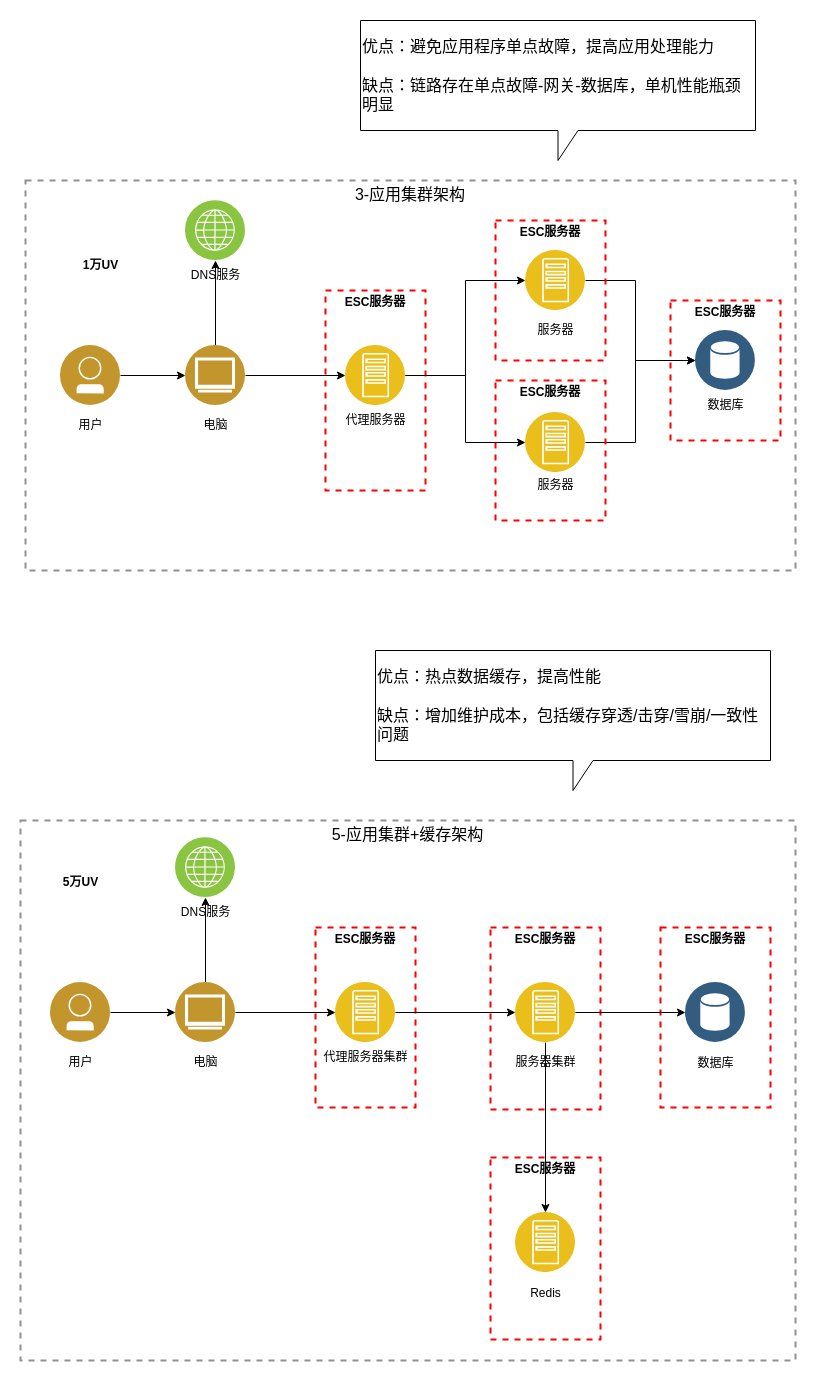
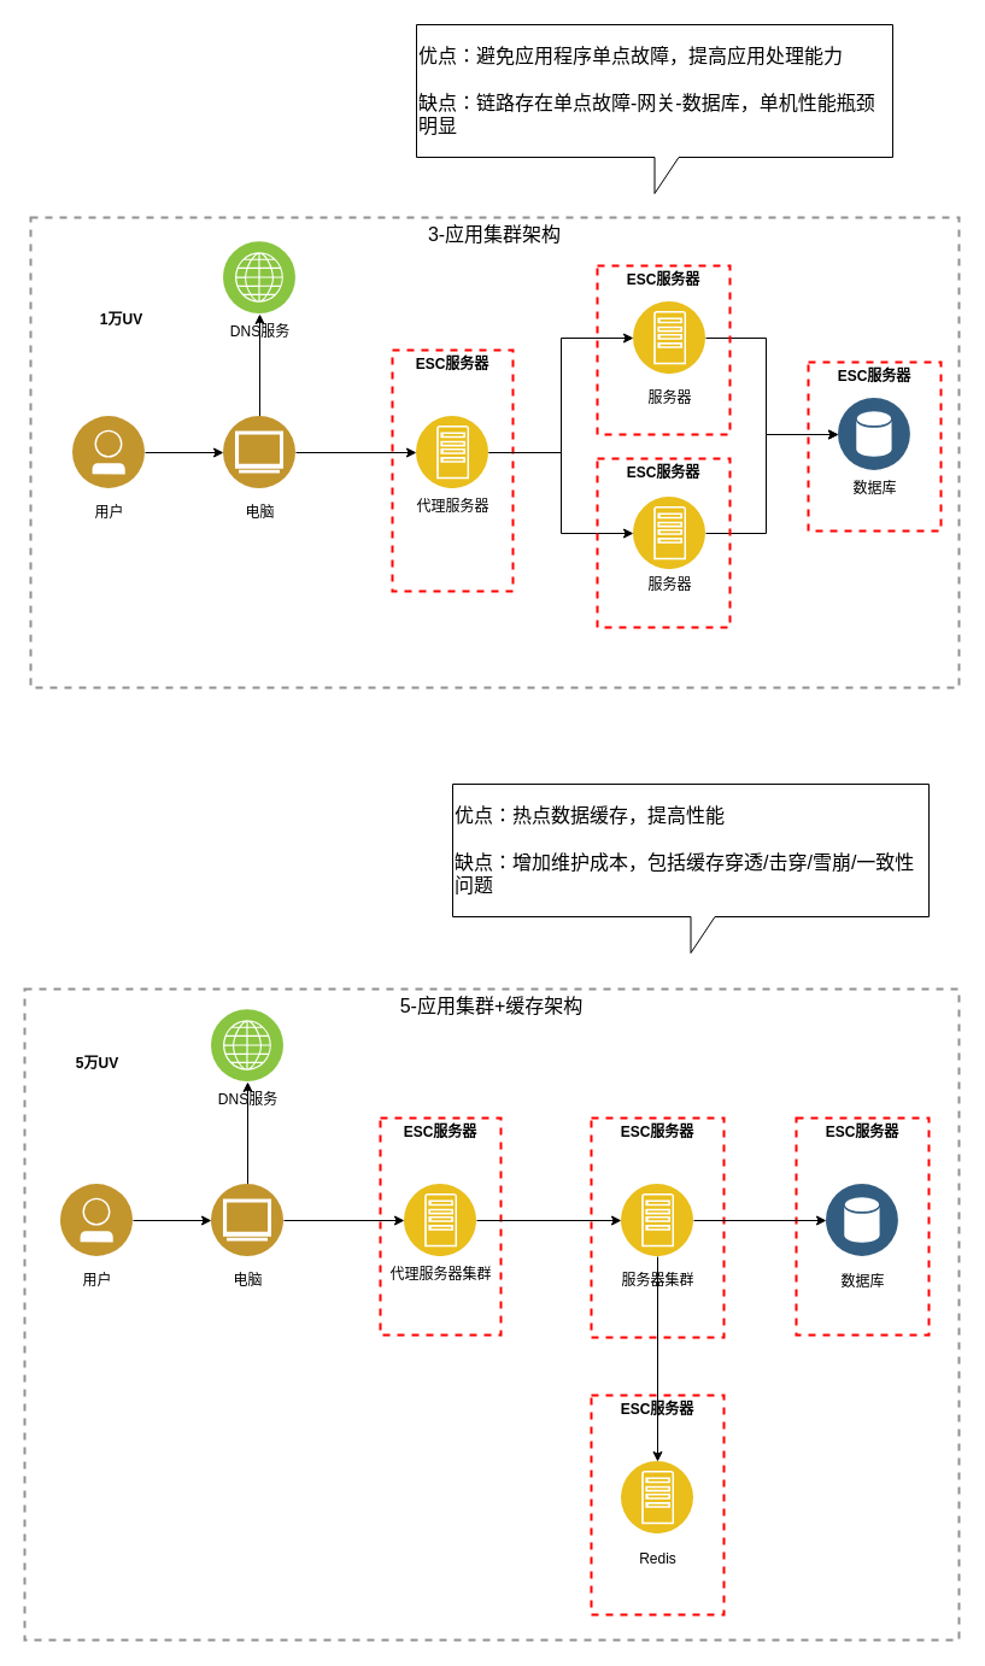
- <mxCell id="56" value="优点：避免应用程序单点故障，提高应用处理能力&lt;div&gt;&lt;br&gt;&lt;/div&gt;&lt;div&gt;缺点：链路存在单点故障-网关-数据库，单机性能瓶颈明显&lt;/div&gt;" style="shape=callout;whiteSpace=wrap;html=1;perimeter=calloutPerimeter;align=left;fontSize=16;" vertex="1" parent="1"><mxGeometry x="360" y="20" width="395" height="140" as="geometry" /></mxCell>
+ <mxCell id="56" value="优点：避免应用程序单点故障，提高应用处理能力&lt;div&gt;&lt;br&gt;&lt;/div&gt;&lt;div&gt;缺点：链路存在单点故障-网关-数据库，单机性能瓶颈明显&lt;/div&gt;" style="shape=callout;whiteSpace=wrap;html=1;perimeter=calloutPerimeter;align=left;fontSize=16;" vertex="1" parent="1"><mxGeometry x="345" y="20" width="395" height="140" as="geometry" /></mxCell>
